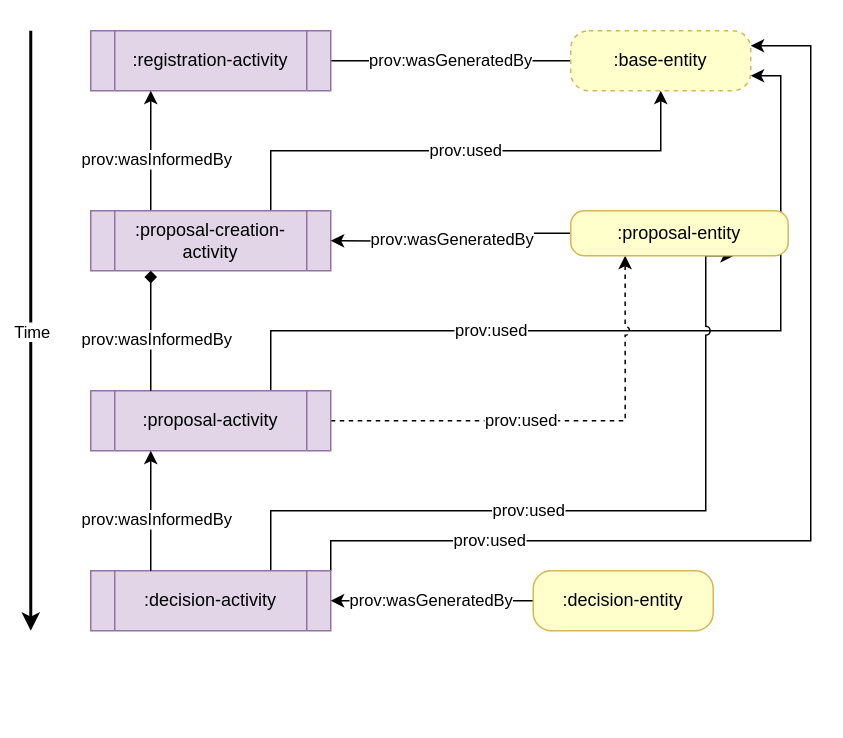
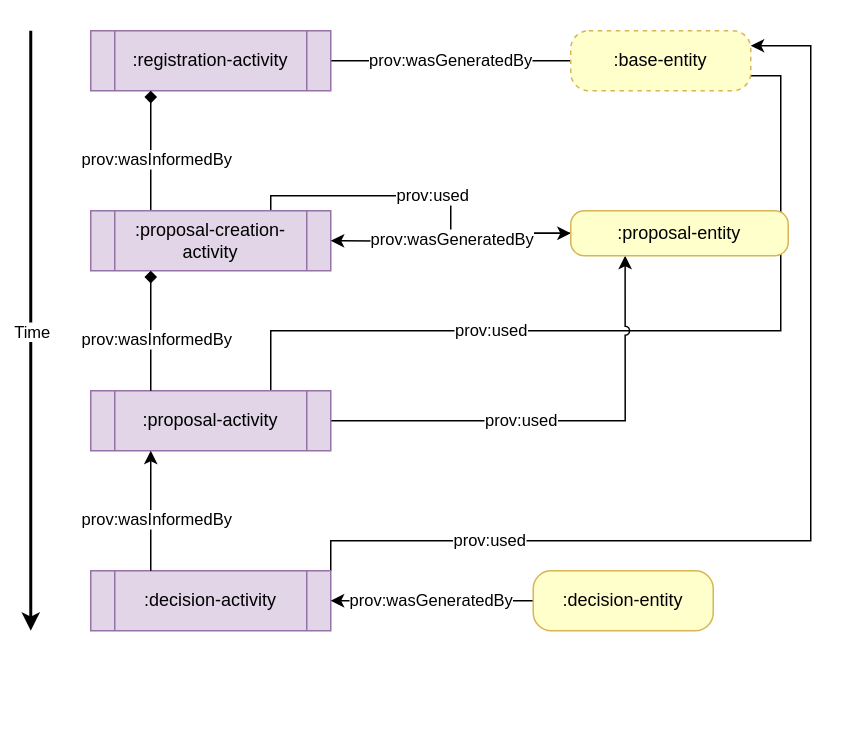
- <mxCell id="2" value="prov:used" style="edgeStyle=orthogonalEdgeStyle;rounded=0;html=1;exitX=0.75;exitY=0;exitDx=0;exitDy=0;entryX=1;entryY=0.75;entryDx=0;entryDy=0;jumpStyle=arc;" edge="1" parent="1" source="11" target="4"><mxGeometry x="-0.344" relative="1" as="geometry"><Array as="points"><mxPoint x="180" y="220" /><mxPoint x="520" y="220" /><mxPoint x="520" y="50" /></Array><mxPoint as="offset" /></mxGeometry></mxCell>
+ <mxCell id="2" value="prov:used" style="edgeStyle=orthogonalEdgeStyle;rounded=0;html=1;exitX=0.75;exitY=0;exitDx=0;exitDy=0;entryX=1;entryY=0.75;entryDx=0;entryDy=0;jumpStyle=arc;endArrow=none;" edge="1" parent="1" source="11" target="4"><mxGeometry x="-0.344" relative="1" as="geometry"><Array as="points"><mxPoint x="180" y="220" /><mxPoint x="520" y="220" /><mxPoint x="520" y="50" /></Array><mxPoint as="offset" /></mxGeometry></mxCell>
- <mxCell id="8" style="edgeStyle=none;html=1;entryX=0.25;entryY=1;entryDx=0;entryDy=0;exitX=0.25;exitY=0;exitDx=0;exitDy=0;" parent="1" source="21" target="5" edge="1"><mxGeometry relative="1" as="geometry"><mxPoint x="180" y="20" as="targetPoint" /></mxGeometry></mxCell>
+ <mxCell id="8" style="edgeStyle=none;html=1;entryX=0.25;entryY=1;entryDx=0;entryDy=0;exitX=0.25;exitY=0;exitDx=0;exitDy=0;endArrow=diamond;" parent="1" source="21" target="5" edge="1"><mxGeometry relative="1" as="geometry"><mxPoint x="180" y="20" as="targetPoint" /></mxGeometry></mxCell>
- <mxCell id="20" value="prov:used" style="edgeStyle=orthogonalEdgeStyle;html=1;exitX=0.75;exitY=0;exitDx=0;exitDy=0;entryX=0.5;entryY=1;entryDx=0;entryDy=0;rounded=0;" edge="1" parent="1" source="21" target="4"><mxGeometry relative="1" as="geometry" /></mxCell>
+ <mxCell id="20" value="prov:used" style="edgeStyle=orthogonalEdgeStyle;html=1;exitX=0.75;exitY=0;exitDx=0;exitDy=0;rounded=0;" edge="1" parent="1" source="21" target="25"><mxGeometry relative="1" as="geometry" /></mxCell>
- <mxCell id="10" value="prov:used" style="edgeStyle=orthogonalEdgeStyle;rounded=0;html=1;exitX=1;exitY=0.5;exitDx=0;exitDy=0;entryX=0.25;entryY=1;entryDx=0;entryDy=0;jumpStyle=arc;dashed=1;" edge="1" parent="1" source="11" target="25"><mxGeometry x="-0.172" relative="1" as="geometry"><mxPoint as="offset" /></mxGeometry></mxCell>
+ <mxCell id="10" value="prov:used" style="edgeStyle=orthogonalEdgeStyle;rounded=0;html=1;exitX=1;exitY=0.5;exitDx=0;exitDy=0;entryX=0.25;entryY=1;entryDx=0;entryDy=0;jumpStyle=arc;" edge="1" parent="1" source="11" target="25"><mxGeometry x="-0.172" relative="1" as="geometry"><mxPoint as="offset" /></mxGeometry></mxCell>
- <mxCell id="13" value="prov:used" style="edgeStyle=orthogonalEdgeStyle;rounded=0;html=1;exitX=0.75;exitY=0;exitDx=0;exitDy=0;entryX=0.75;entryY=1;entryDx=0;entryDy=0;jumpStyle=arc;" edge="1" parent="1" source="15" target="25"><mxGeometry x="-0.184" relative="1" as="geometry"><Array as="points"><mxPoint x="180" y="340" /><mxPoint x="470" y="340" /></Array><mxPoint as="offset" /></mxGeometry></mxCell>
